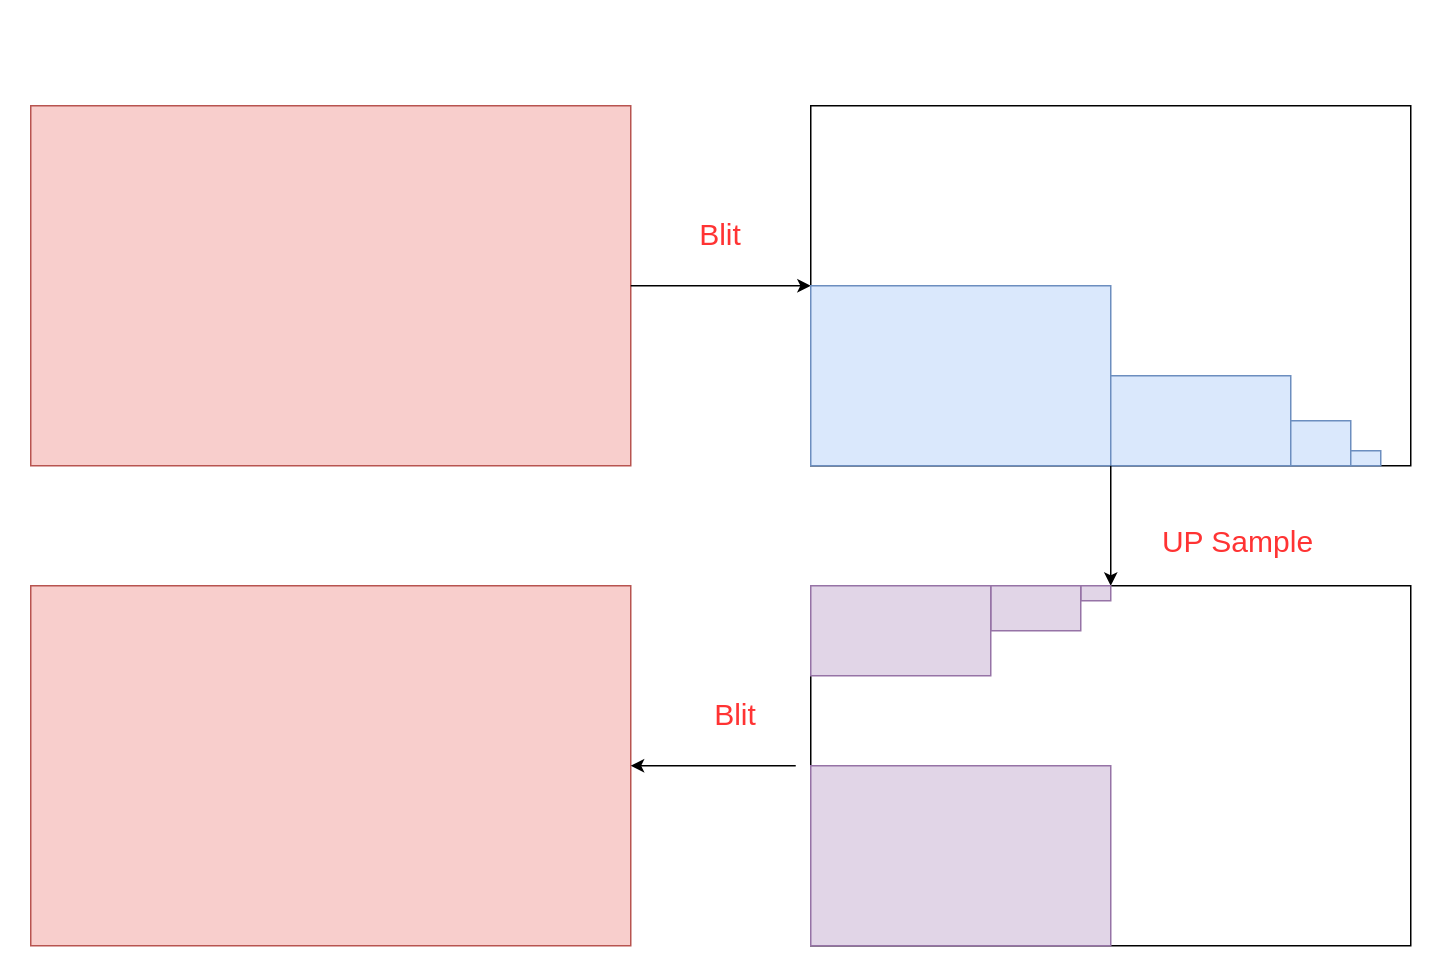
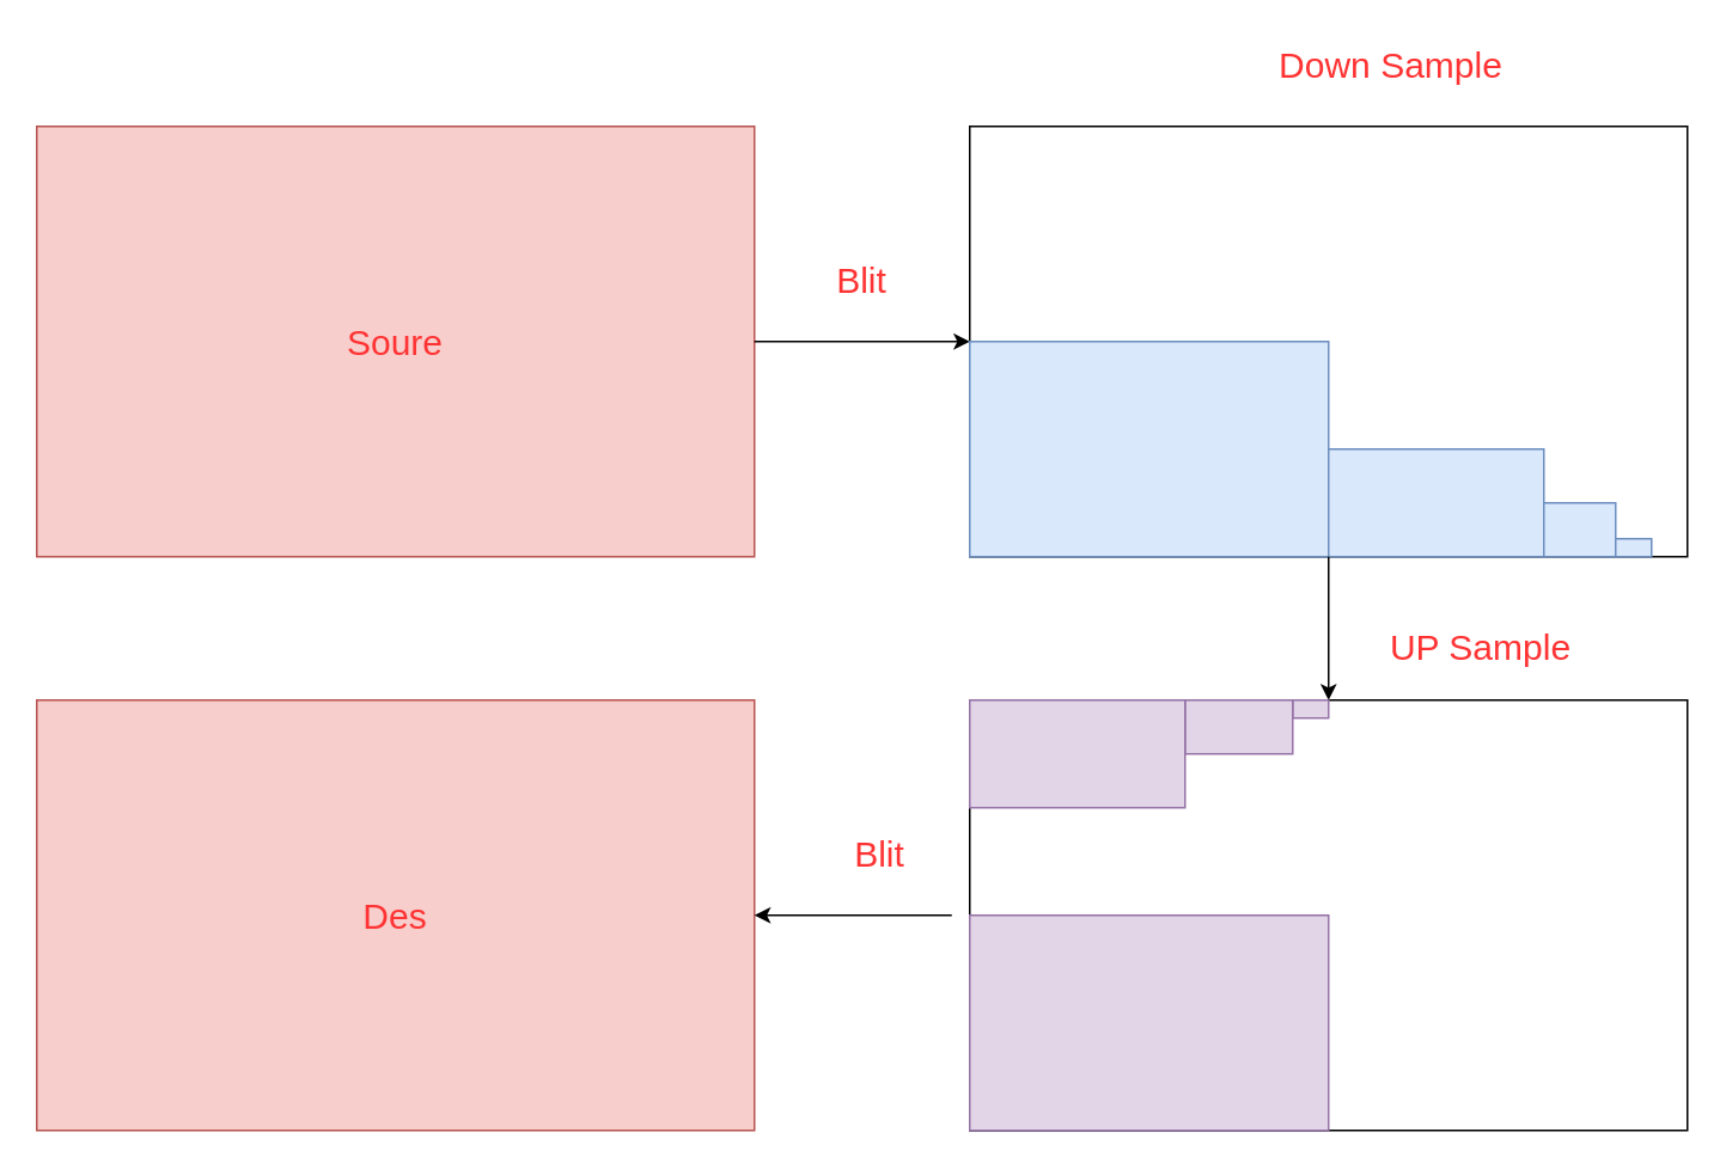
+ <mxCell id="7" value="Down Sample" style="text;html=1;strokeColor=none;fillColor=none;align=center;verticalAlign=middle;whiteSpace=wrap;rounded=0;fontColor=#FF3333;fontSize=20;" vertex="1" parent="1"><mxGeometry x="700" y="20" width="150" height="30" as="geometry" /></mxCell>
+ <mxCell id="4" value="Soure" style="text;html=1;strokeColor=none;fillColor=none;align=center;verticalAlign=middle;whiteSpace=wrap;rounded=0;fontColor=#FF3333;fontSize=20;" vertex="1" parent="1"><mxGeometry x="190" y="175" width="60" height="30" as="geometry" /></mxCell>
+ <mxCell id="22" value="Des" style="text;html=1;strokeColor=none;fillColor=none;align=center;verticalAlign=middle;whiteSpace=wrap;rounded=0;fontColor=#FF3333;fontSize=20;" vertex="1" parent="1"><mxGeometry x="190" y="495" width="60" height="30" as="geometry" /></mxCell>
